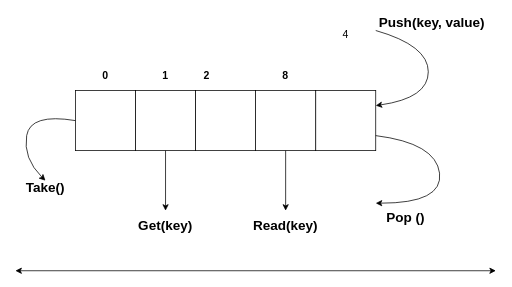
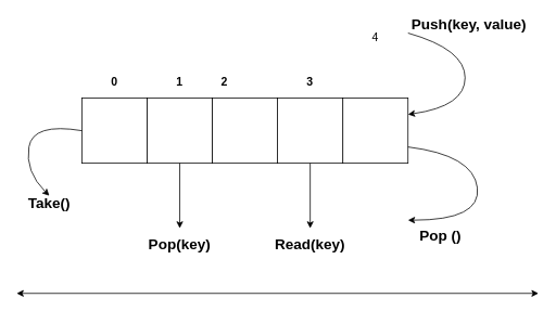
- <mxCell id="9" value="&lt;b&gt;&lt;font style=&quot;font-size: 14px&quot;&gt;8&lt;/font&gt;&lt;/b&gt;" style="text;html=1;strokeColor=none;fillColor=none;align=center;verticalAlign=middle;whiteSpace=wrap;rounded=0;" vertex="1" parent="1"><mxGeometry x="360" y="90" width="40" height="20" as="geometry" /></mxCell>
+ <mxCell id="9" value="&lt;b&gt;&lt;font style=&quot;font-size: 14px&quot;&gt;3&lt;/font&gt;&lt;/b&gt;" style="text;html=1;strokeColor=none;fillColor=none;align=center;verticalAlign=middle;whiteSpace=wrap;rounded=0;" vertex="1" parent="1"><mxGeometry x="360" y="90" width="40" height="20" as="geometry" /></mxCell>
- <mxCell id="19" value="&lt;font style=&quot;font-size: 18px&quot;&gt;&lt;b&gt;Get(key)&lt;/b&gt;&lt;/font&gt;" style="text;html=1;strokeColor=none;fillColor=none;align=center;verticalAlign=middle;whiteSpace=wrap;rounded=0;" vertex="1" parent="1"><mxGeometry x="180" y="290" width="80" height="20" as="geometry" /></mxCell>
+ <mxCell id="19" value="&lt;font style=&quot;font-size: 18px&quot;&gt;&lt;b&gt;Pop(key)&lt;/b&gt;&lt;/font&gt;" style="text;html=1;strokeColor=none;fillColor=none;align=center;verticalAlign=middle;whiteSpace=wrap;rounded=0;" vertex="1" parent="1"><mxGeometry x="180" y="290" width="80" height="20" as="geometry" /></mxCell>
